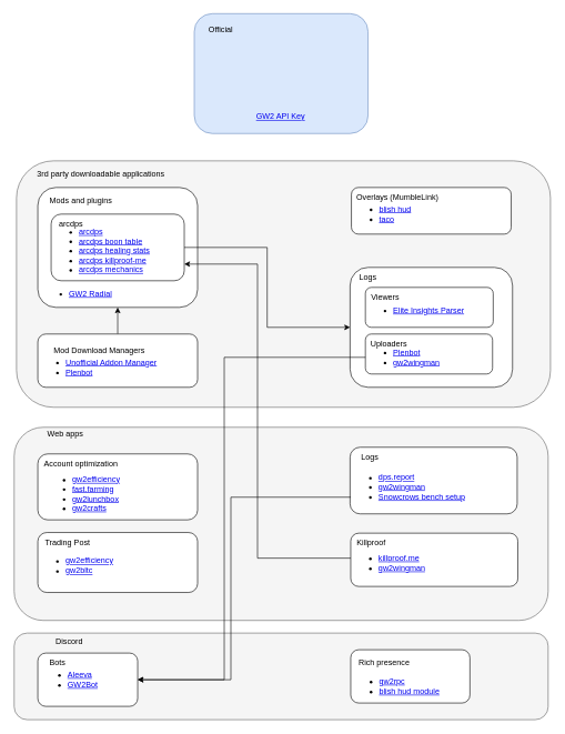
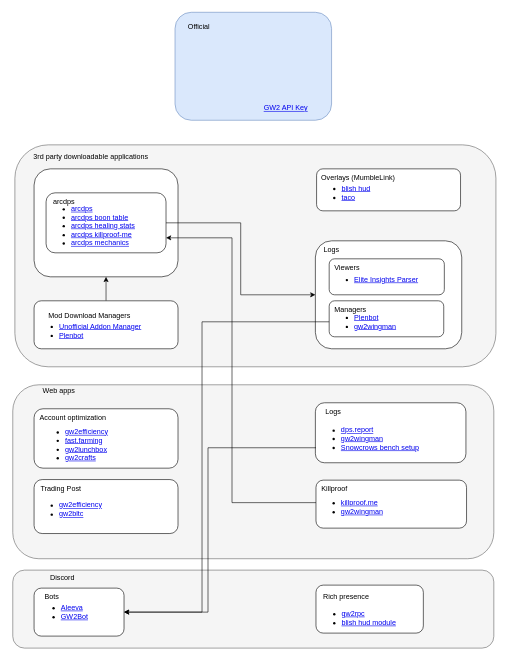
- <mxCell id="4" value="&lt;a href=&quot;https://account.arena.net/applications&quot;&gt;GW2 API Key&lt;/a&gt;" style="text;strokeColor=none;align=center;fillColor=none;html=1;verticalAlign=middle;whiteSpace=wrap;rounded=0;" parent="1" vertex="1"><mxGeometry x="366" y="160" width="110" height="30" as="geometry" /></mxCell>
+ <mxCell id="4" value="&lt;a href=&quot;https://account.arena.net/applications&quot;&gt;GW2 API Key&lt;/a&gt;" style="text;strokeColor=none;align=center;fillColor=none;html=1;verticalAlign=middle;whiteSpace=wrap;rounded=0;" parent="1" vertex="1"><mxGeometry x="421" y="165" width="110" height="30" as="geometry" /></mxCell>
- <mxCell id="11" value="Mods and plugins" style="text;strokeColor=none;align=center;fillColor=none;html=1;verticalAlign=middle;whiteSpace=wrap;rounded=0;" parent="1" vertex="1"><mxGeometry x="56" y="281" width="130" height="40" as="geometry" /></mxCell>
- <mxCell id="14" value="&lt;ul&gt;&lt;li&gt;&lt;a href=&quot;https://github.com/Friendly0Fire/GW2Radial&quot;&gt;GW2 Radial&lt;/a&gt;&lt;/li&gt;&lt;/ul&gt;" style="text;strokeColor=none;align=left;fillColor=none;html=1;verticalAlign=middle;whiteSpace=wrap;rounded=0;" parent="1" vertex="1"><mxGeometry x="61" y="426" width="120" height="30" as="geometry" /></mxCell>
- <mxCell id="28" value="Uploaders" style="text;strokeColor=none;align=center;fillColor=none;html=1;verticalAlign=middle;whiteSpace=wrap;rounded=0;" parent="1" vertex="1"><mxGeometry x="548" y="501" width="71" height="30" as="geometry" /></mxCell>
+ <mxCell id="28" value="Managers" style="text;strokeColor=none;align=center;fillColor=none;html=1;verticalAlign=middle;whiteSpace=wrap;rounded=0;" parent="1" vertex="1"><mxGeometry x="548" y="501" width="71" height="30" as="geometry" /></mxCell>
